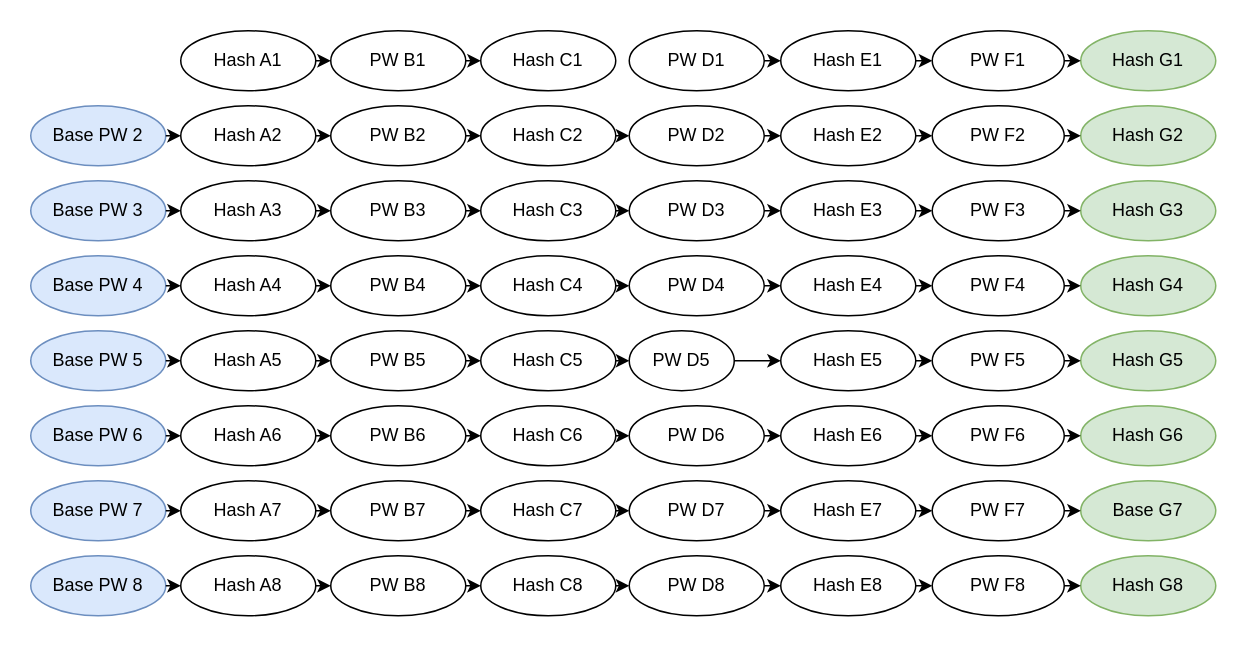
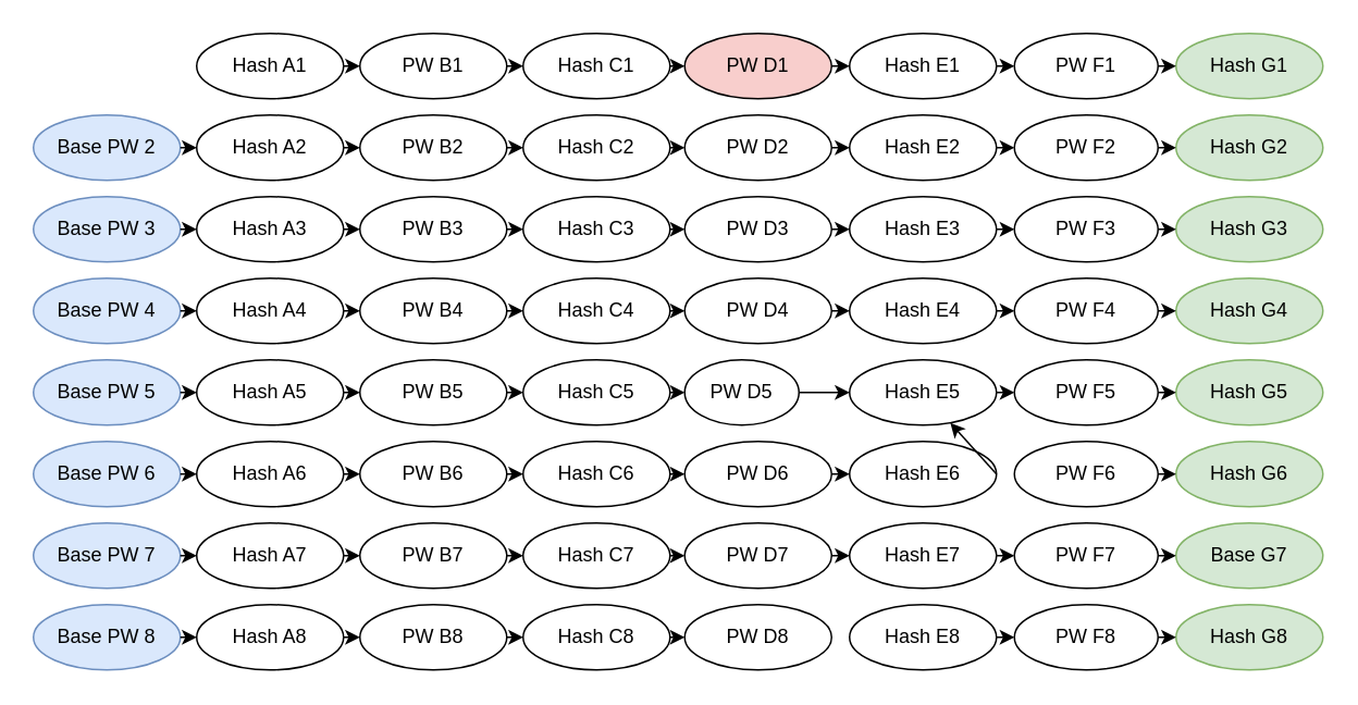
+ <mxCell id="13" value="" style="endArrow=classic;html=1;entryX=0;entryY=0.5;entryDx=0;entryDy=0;exitX=1;exitY=0.5;exitDx=0;exitDy=0;" edge="1" parent="1" source="4" target="5"><mxGeometry width="50" height="50" relative="1" as="geometry"><mxPoint x="250" y="200" as="sourcePoint" /><mxPoint x="300" y="200" as="targetPoint" /></mxGeometry></mxCell>
- <mxCell id="5" value="PW D1" style="ellipse;whiteSpace=wrap;html=1;align=center;" vertex="1" parent="1"><mxGeometry x="419" y="20" width="90" height="40" as="geometry" /></mxCell>
+ <mxCell id="5" value="PW D1" style="ellipse;whiteSpace=wrap;html=1;align=center;fillColor=#f8cecc;" vertex="1" parent="1"><mxGeometry x="419" y="20" width="90" height="40" as="geometry" /></mxCell>
- <mxCell id="86" value="" style="endArrow=classic;html=1;entryX=0;entryY=0.5;entryDx=0;entryDy=0;exitX=1;exitY=0.5;exitDx=0;exitDy=0;" edge="1" parent="1" source="81" target="80"><mxGeometry width="50" height="50" relative="1" as="geometry"><mxPoint x="230" y="430" as="sourcePoint" /><mxPoint x="280" y="430" as="targetPoint" /></mxGeometry></mxCell>
+ <mxCell id="86" value="" style="endArrow=classic;html=1;exitX=1;exitY=0.5;exitDx=0;exitDy=0;" edge="1" parent="1" source="81" target="66"><mxGeometry width="50" height="50" relative="1" as="geometry"><mxPoint x="230" y="430" as="sourcePoint" /><mxPoint x="280" y="430" as="targetPoint" /></mxGeometry></mxCell>
- <mxCell id="117" value="" style="endArrow=classic;html=1;entryX=0;entryY=0.5;entryDx=0;entryDy=0;exitX=1;exitY=0.5;exitDx=0;exitDy=0;" edge="1" parent="1" source="109" target="111"><mxGeometry width="50" height="50" relative="1" as="geometry"><mxPoint x="240" y="540" as="sourcePoint" /><mxPoint x="290" y="540" as="targetPoint" /></mxGeometry></mxCell>
